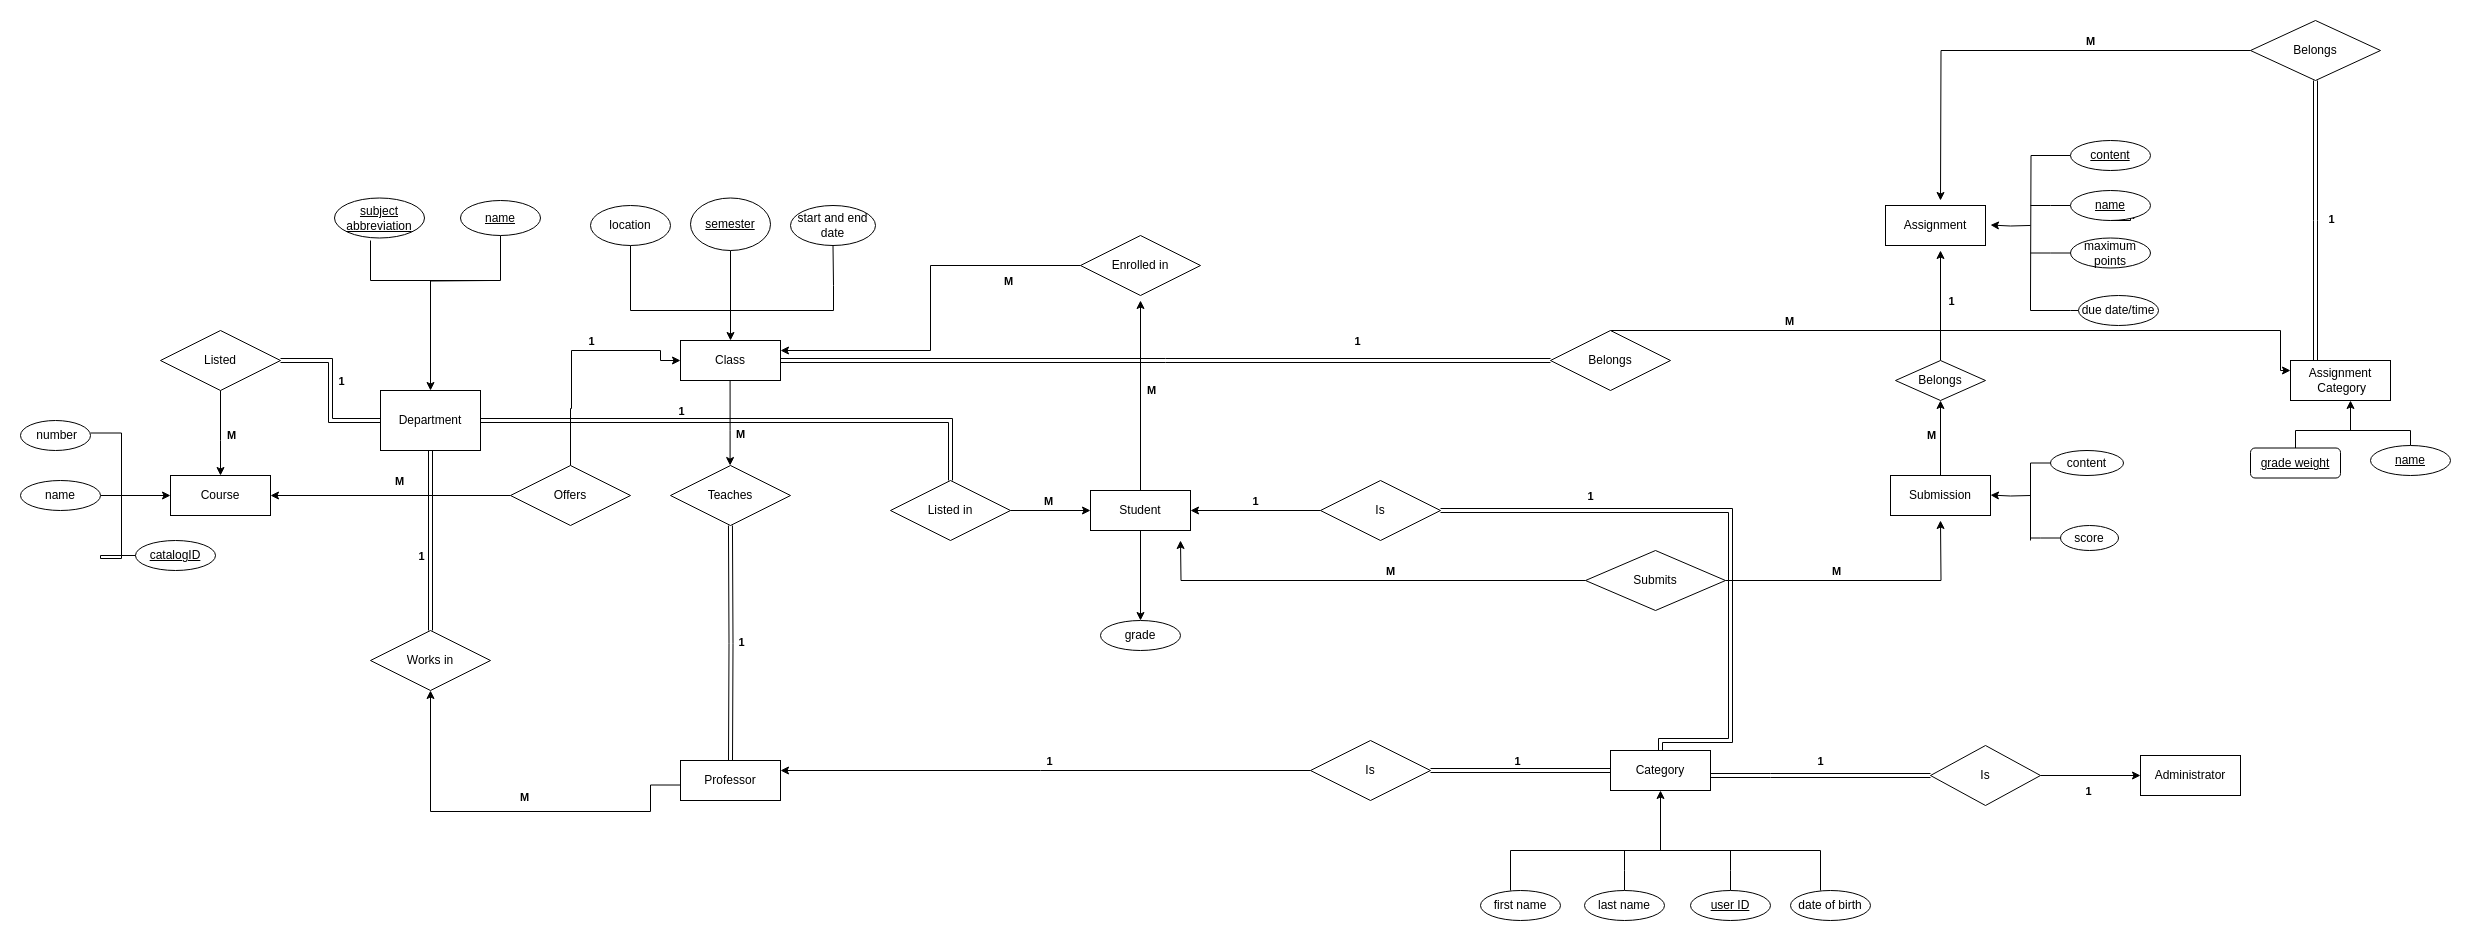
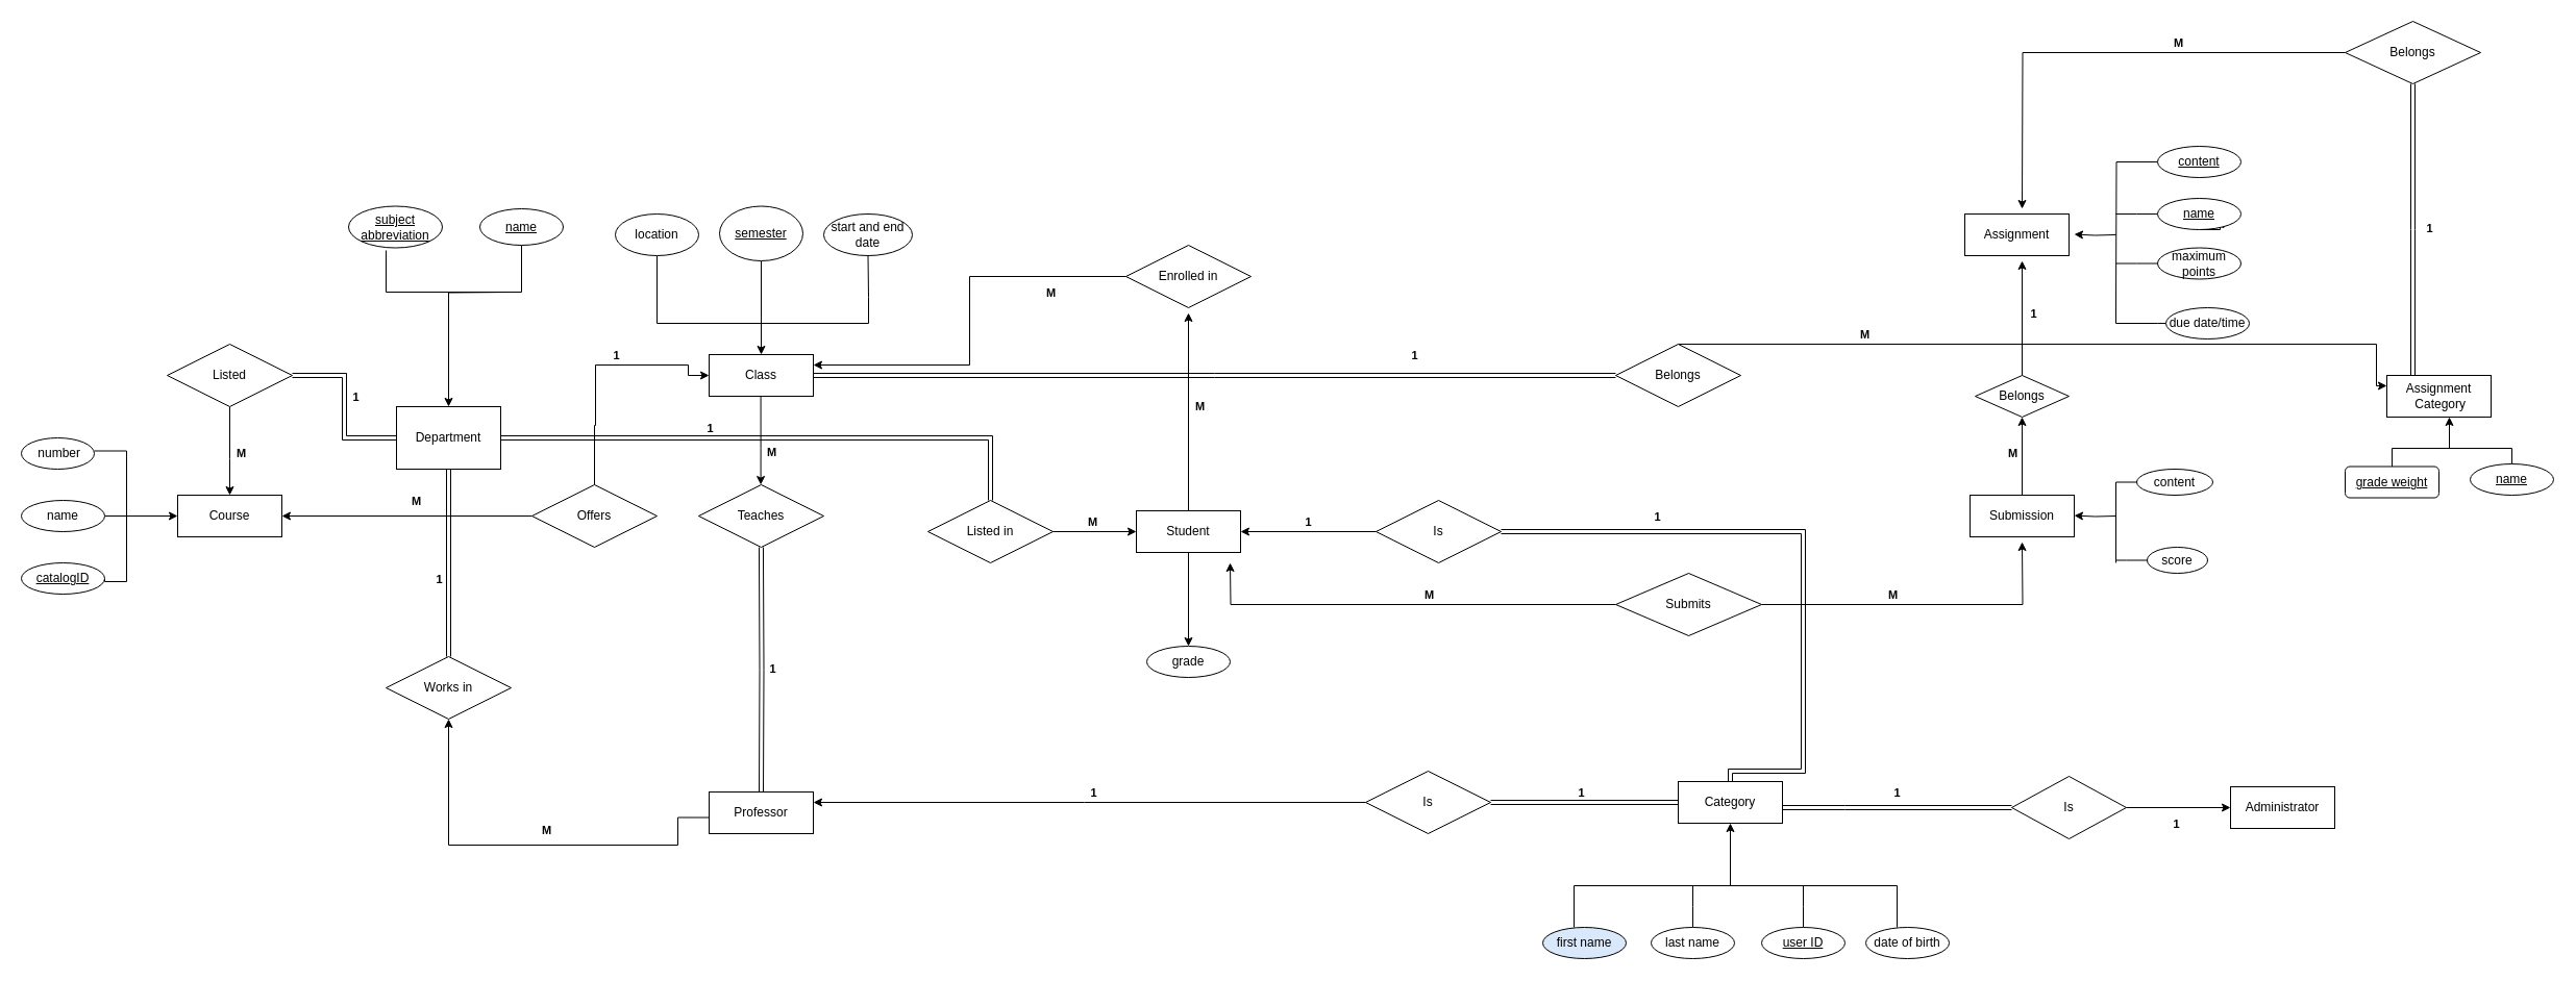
- <mxCell id="6" value="&lt;u&gt;catalogID&lt;/u&gt;" style="ellipse;whiteSpace=wrap;html=1;align=center;" parent="1" vertex="1"><mxGeometry x="135" y="540" width="80" height="30" as="geometry" /></mxCell>
+ <mxCell id="6" value="&lt;u&gt;catalogID&lt;/u&gt;" style="ellipse;whiteSpace=wrap;html=1;align=center;" parent="1" vertex="1"><mxGeometry y="540" width="80" height="30" as="geometry" x="20" /></mxCell>
- <mxCell id="73" value="Submits" style="shape=rhombus;perimeter=rhombusPerimeter;whiteSpace=wrap;html=1;align=center;" parent="1" vertex="1"><mxGeometry x="1585" y="550" width="140" height="60" as="geometry" /></mxCell>
+ <mxCell id="73" value="Submits" style="shape=rhombus;perimeter=rhombusPerimeter;whiteSpace=wrap;html=1;align=center;" parent="1" vertex="1"><mxGeometry x="1550" y="550" width="140" height="60" as="geometry" /></mxCell>
- <mxCell id="81" value="first name" style="ellipse;whiteSpace=wrap;html=1;align=center;" parent="1" vertex="1"><mxGeometry x="1480" y="890" width="80" height="30" as="geometry" /></mxCell>
+ <mxCell id="81" value="first name" style="ellipse;whiteSpace=wrap;html=1;align=center;fillColor=#dae8fc;" parent="1" vertex="1"><mxGeometry x="1480" y="890" width="80" height="30" as="geometry" /></mxCell>
